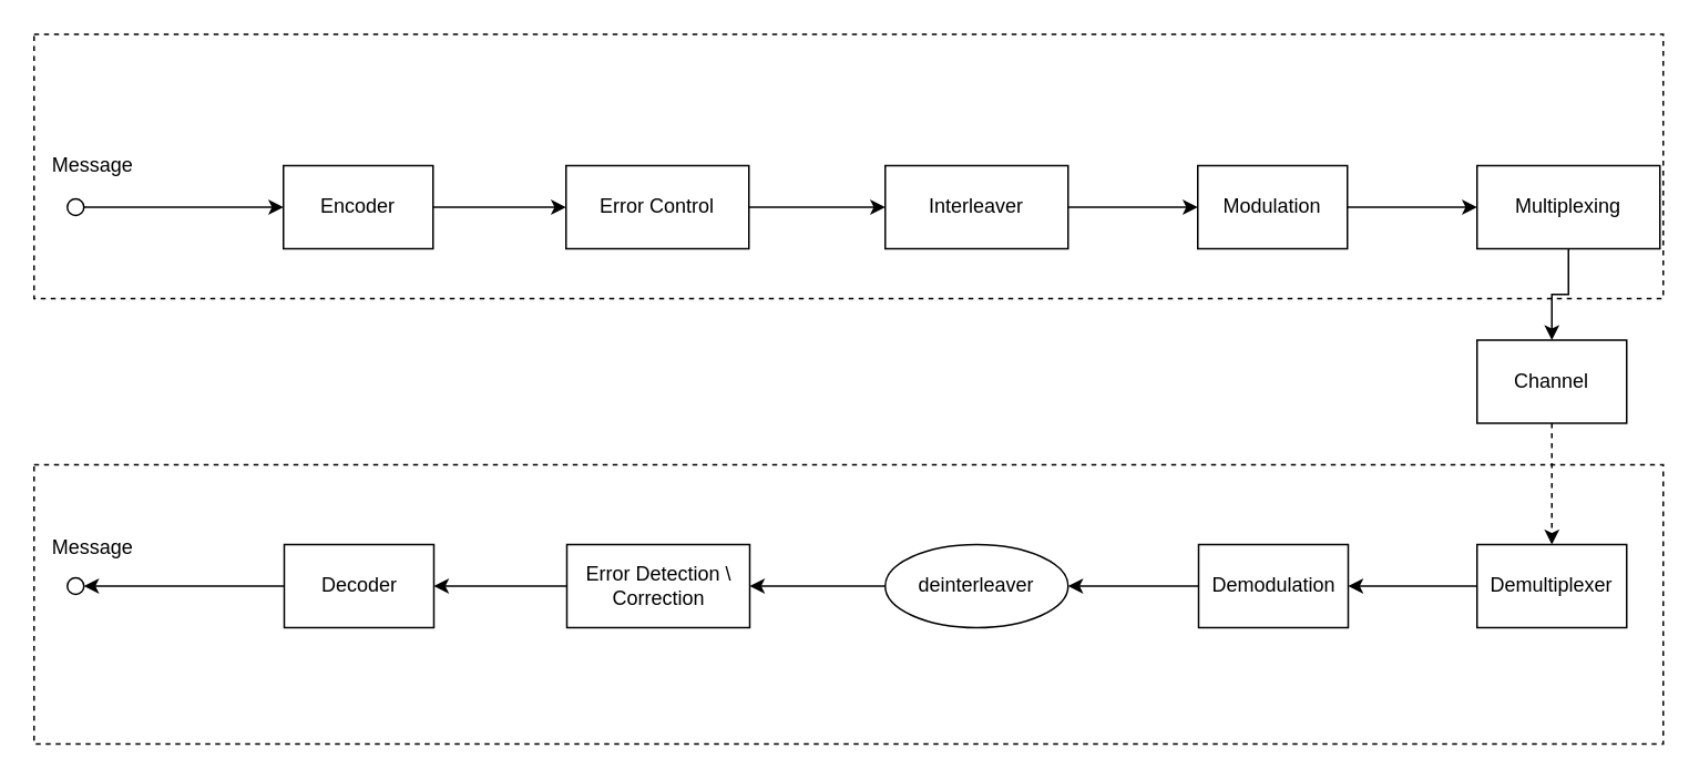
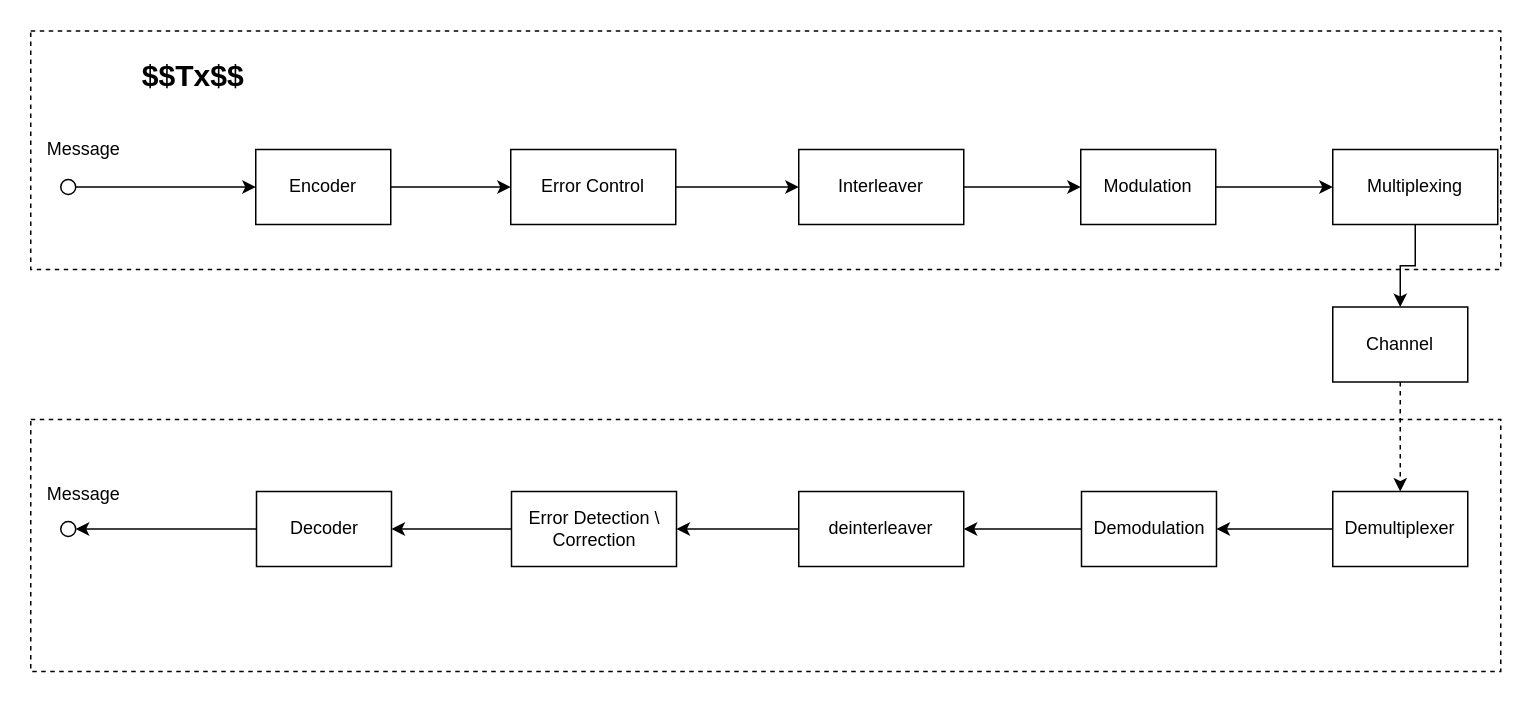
+ <mxCell id="31" value="&lt;b&gt;&lt;font style=&quot;font-size: 20px;&quot;&gt;$$Tx$$&lt;/font&gt;&lt;/b&gt;" style="text;html=1;align=center;verticalAlign=middle;resizable=0;points=[];autosize=1;strokeColor=none;fillColor=none;" vertex="1" parent="1"><mxGeometry x="84.5" y="31" width="86" height="36" as="geometry" /></mxCell>
- <mxCell id="27" value="deinterleaver" style="ellipse;whiteSpace=wrap;html=1;" vertex="1" parent="1"><mxGeometry x="532" y="327" width="110" height="50" as="geometry" /></mxCell>
+ <mxCell id="27" value="deinterleaver" style="rounded=0;whiteSpace=wrap;html=1;" vertex="1" parent="1"><mxGeometry x="532" y="327" width="110" height="50" as="geometry" /></mxCell>
